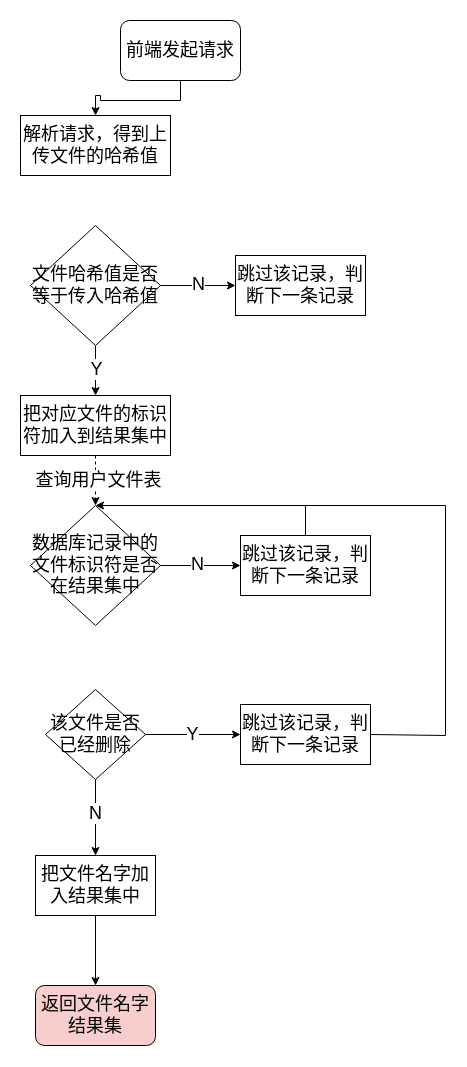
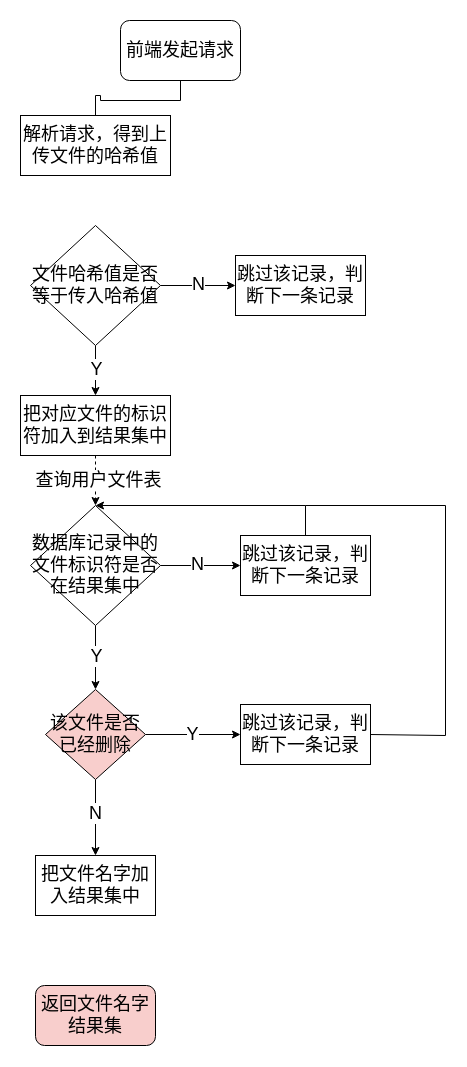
- <mxCell id="2" style="edgeStyle=orthogonalEdgeStyle;rounded=0;orthogonalLoop=1;jettySize=auto;html=1;exitX=0.5;exitY=1;exitDx=0;exitDy=0;entryX=0.5;entryY=0;entryDx=0;entryDy=0;" edge="1" parent="1" source="3" target="4"><mxGeometry relative="1" as="geometry" /></mxCell>
+ <mxCell id="2" style="edgeStyle=orthogonalEdgeStyle;rounded=0;orthogonalLoop=1;jettySize=auto;html=1;exitX=0.5;exitY=1;exitDx=0;exitDy=0;entryX=0.5;entryY=0;entryDx=0;entryDy=0;endArrow=none;" edge="1" parent="1" source="3" target="4"><mxGeometry relative="1" as="geometry" /></mxCell>
+ <mxCell id="16" style="edgeStyle=orthogonalEdgeStyle;rounded=0;orthogonalLoop=1;jettySize=auto;html=1;exitX=0.5;exitY=1;exitDx=0;exitDy=0;entryX=0.5;entryY=0;entryDx=0;entryDy=0;" edge="1" parent="1" source="18" target="23"><mxGeometry relative="1" as="geometry" /></mxCell>
+ <mxCell id="17" value="&lt;font style=&quot;font-size: 18px;&quot;&gt;Y&lt;/font&gt;" style="edgeLabel;html=1;align=center;verticalAlign=middle;resizable=0;points=[];" vertex="1" connectable="0" parent="16"><mxGeometry x="-0.057" relative="1" as="geometry"><mxPoint as="offset" /></mxGeometry></mxCell>
- <mxCell id="23" value="&lt;font style=&quot;font-size: 18px;&quot;&gt;该文件是否已经删除&lt;/font&gt;" style="rhombus;whiteSpace=wrap;html=1;" vertex="1" parent="1"><mxGeometry x="45" y="689" width="100" height="90" as="geometry" /></mxCell>
+ <mxCell id="23" value="&lt;font style=&quot;font-size: 18px;&quot;&gt;该文件是否已经删除&lt;/font&gt;" style="rhombus;whiteSpace=wrap;html=1;fillColor=#f8cecc;" vertex="1" parent="1"><mxGeometry x="45" y="689" width="100" height="90" as="geometry" /></mxCell>
- <mxCell id="24" style="edgeStyle=orthogonalEdgeStyle;rounded=0;orthogonalLoop=1;jettySize=auto;html=1;exitX=0.5;exitY=1;exitDx=0;exitDy=0;entryX=0.5;entryY=0;entryDx=0;entryDy=0;" edge="1" parent="1" source="25" target="26"><mxGeometry relative="1" as="geometry" /></mxCell>
